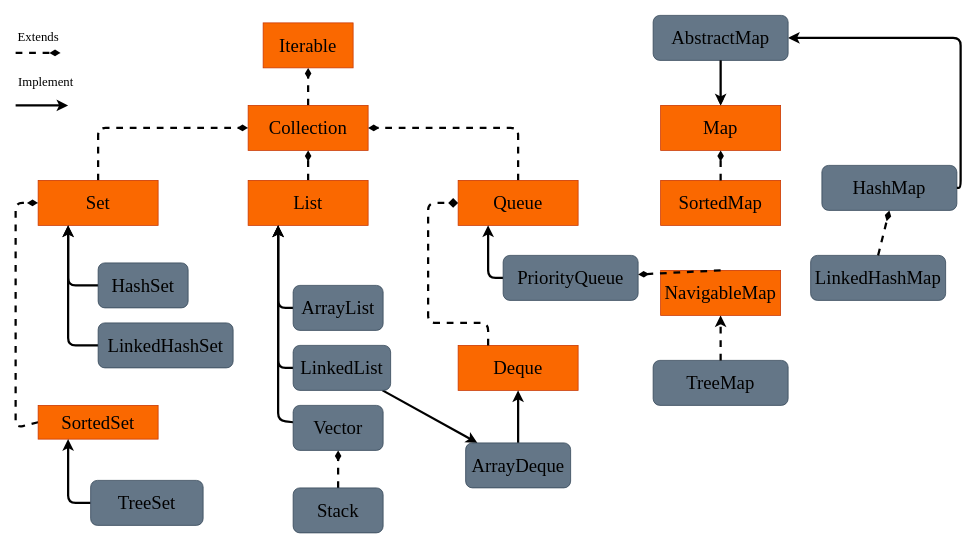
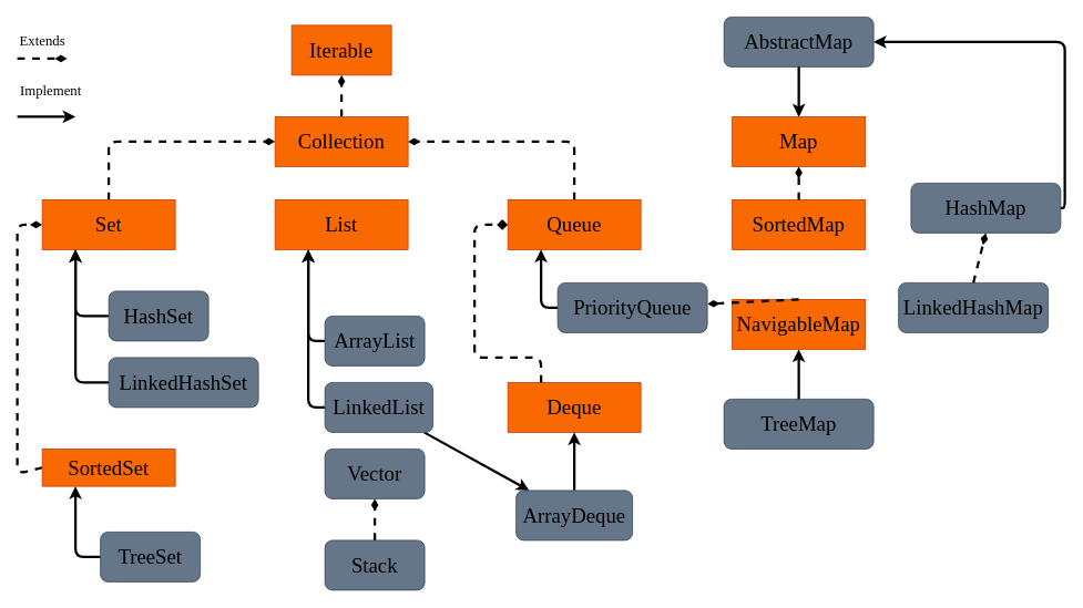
- <mxCell id="7" style="edgeStyle=none;html=1;exitX=0.5;exitY=0;exitDx=0;exitDy=0;entryX=0.5;entryY=1;entryDx=0;entryDy=0;strokeColor=#000000;strokeWidth=3;fontFamily=Comic Sans MS;fontSize=25;fontColor=default;endArrow=diamondThin;endFill=1;dashed=1;" parent="1" source="8" target="4" edge="1"><mxGeometry relative="1" as="geometry" /></mxCell>
- <mxCell id="43" style="edgeStyle=none;html=1;strokeColor=#000000;strokeWidth=3;fontFamily=Comic Sans MS;fontSize=25;fontColor=default;entryX=0.5;entryY=1;entryDx=0;entryDy=0;dashed=1;" parent="1" target="46" edge="1" source="42"><mxGeometry relative="1" as="geometry"><mxPoint x="960" y="340" as="sourcePoint" /><mxPoint x="959.5" y="330" as="targetPoint" /></mxGeometry></mxCell>
+ <mxCell id="43" style="edgeStyle=none;html=1;strokeColor=#000000;strokeWidth=3;fontFamily=Comic Sans MS;fontSize=25;fontColor=default;entryX=0.5;entryY=1;entryDx=0;entryDy=0;" parent="1" target="46" edge="1" source="42"><mxGeometry relative="1" as="geometry"><mxPoint x="960" y="340" as="sourcePoint" /><mxPoint x="959.5" y="330" as="targetPoint" /></mxGeometry></mxCell>
- <mxCell id="20" style="edgeStyle=none;html=1;entryX=0.25;entryY=1;entryDx=0;entryDy=0;strokeColor=#000000;strokeWidth=3;fontFamily=Comic Sans MS;fontSize=25;fontColor=default;" parent="1" source="21" target="8" edge="1"><mxGeometry relative="1" as="geometry"><Array as="points"><mxPoint x="370" y="560" /></Array></mxGeometry></mxCell>
- <mxCell id="14" value="TreeSet" style="rounded=1;whiteSpace=wrap;html=1;fontSize=25;fontColor=#000000;fillColor=#647687;strokeColor=#314354;fontStyle=0;fontFamily=Comic Sans MS;" parent="1" vertex="1"><mxGeometry x="120" y="640" width="150" height="60" as="geometry" /></mxCell>
+ <mxCell id="14" value="TreeSet" style="rounded=1;whiteSpace=wrap;html=1;fontSize=25;fontColor=#000000;fillColor=#647687;strokeColor=#314354;fontStyle=0;fontFamily=Comic Sans MS;" parent="1" vertex="1"><mxGeometry x="120" y="640" width="120" height="60" as="geometry" /></mxCell>
